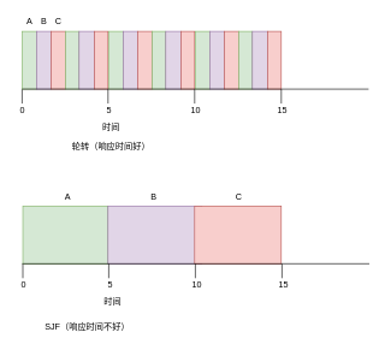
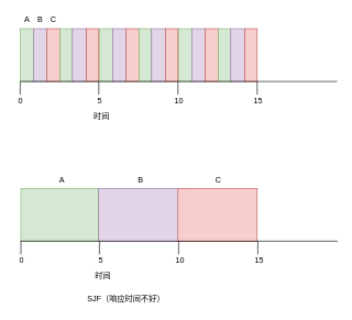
- <mxCell id="49" value="轮转（响应时间好）" style="text;html=1;align=center;verticalAlign=middle;resizable=0;points=[];autosize=1;" vertex="1" parent="1"><mxGeometry x="93" y="193" width="120" height="20" as="geometry" /></mxCell>
- <mxCell id="50" value="SJF（响应时间不好）" style="text;html=1;align=center;verticalAlign=middle;resizable=0;points=[];autosize=1;" vertex="1" parent="1"><mxGeometry x="55" y="443" width="130" height="20" as="geometry" /></mxCell>
+ <mxCell id="50" value="SJF（响应时间不好）" style="text;html=1;align=center;verticalAlign=middle;resizable=0;points=[];autosize=1;" vertex="1" parent="1"><mxGeometry x="125" y="443" width="130" height="20" as="geometry" /></mxCell>
